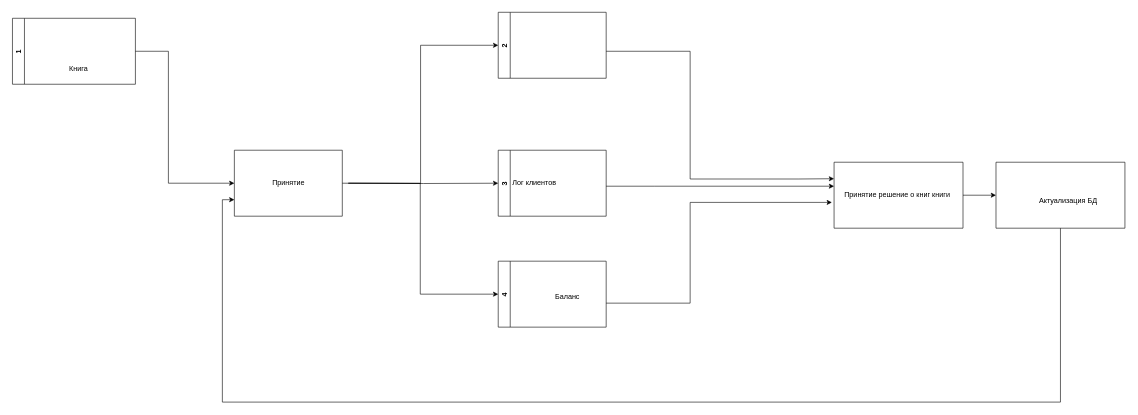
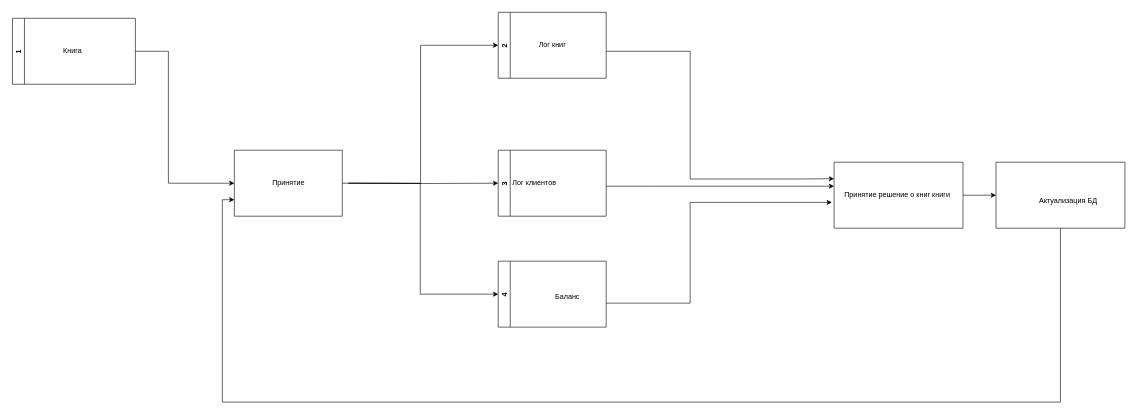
+ <mxCell id="9" value="Лог книг" style="text;html=1;align=center;verticalAlign=middle;resizable=0;points=[];autosize=1;strokeColor=none;fillColor=none;" vertex="1" parent="8"><mxGeometry x="60" y="45" width="60" height="20" as="geometry" /></mxCell>
- <mxCell id="4" value="Книга" style="text;html=1;align=center;verticalAlign=middle;resizable=0;points=[];autosize=1;strokeColor=none;fillColor=none;" vertex="1" parent="3"><mxGeometry x="85" y="75" width="50" height="20" as="geometry" /></mxCell>
+ <mxCell id="4" value="Книга" style="text;html=1;align=center;verticalAlign=middle;resizable=0;points=[];autosize=1;strokeColor=none;fillColor=none;" vertex="1" parent="3"><mxGeometry x="75" y="45" width="50" height="20" as="geometry" /></mxCell>
